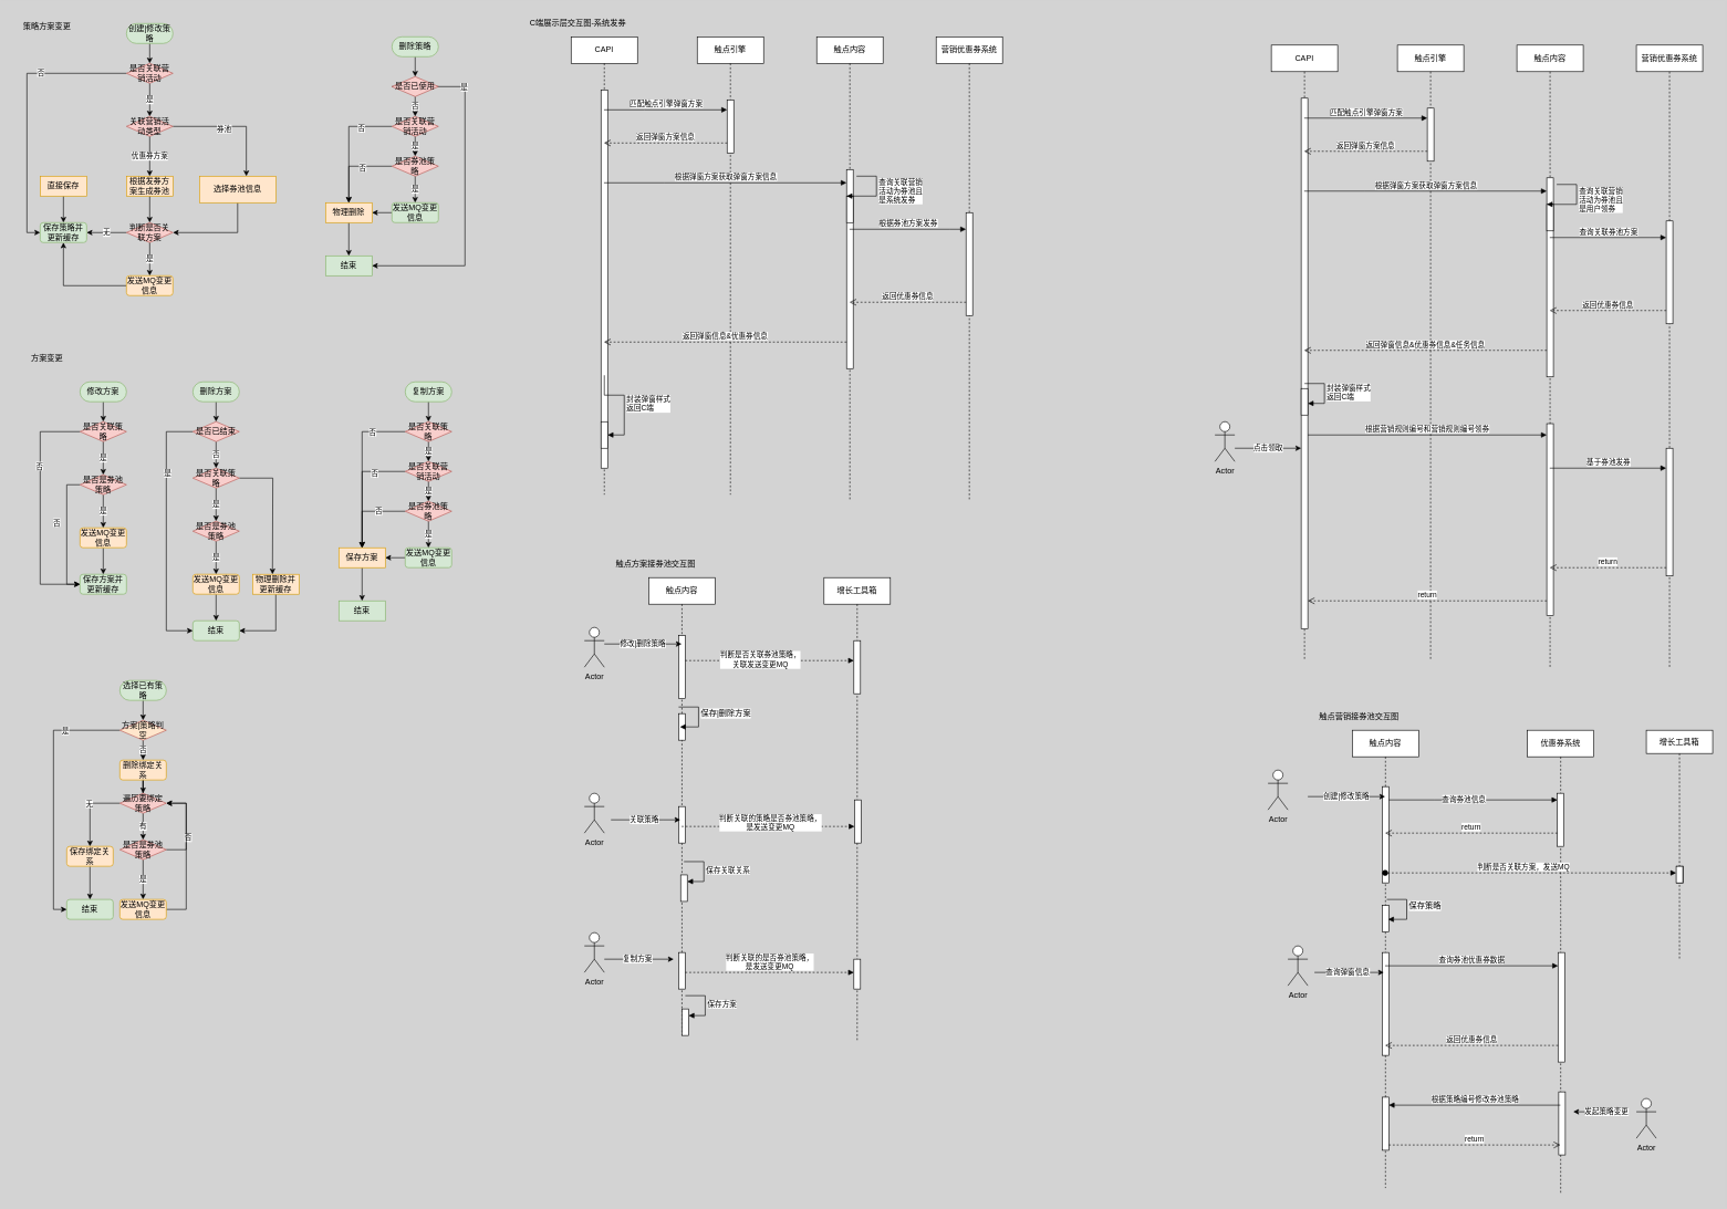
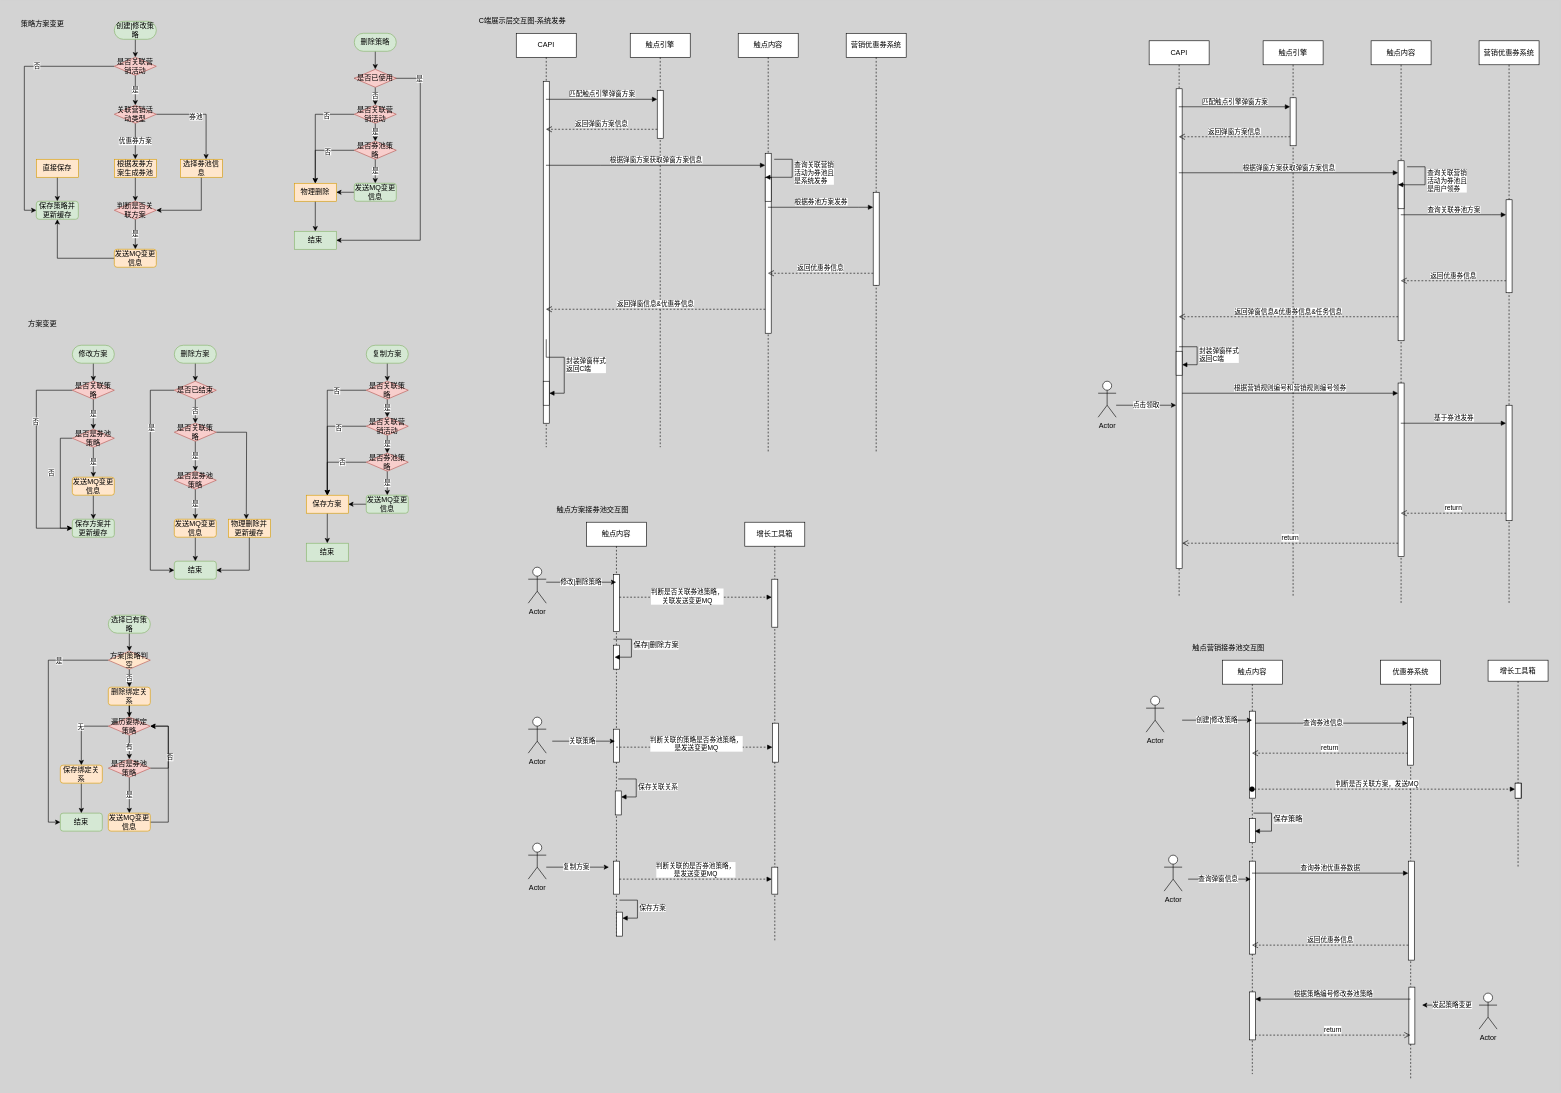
- <mxCell id="20" value="选择券池信息" style="rounded=0;whiteSpace=wrap;html=1;fillColor=#ffe6cc;strokeColor=#d79b00;" parent="1" vertex="1"><mxGeometry x="300" y="265" width="115" height="40" as="geometry" /></mxCell>
+ <mxCell id="20" value="选择券池信息" style="rounded=0;whiteSpace=wrap;html=1;fillColor=#ffe6cc;strokeColor=#d79b00;" parent="1" vertex="1"><mxGeometry x="300" y="265" width="70" height="30" as="geometry" /></mxCell>
- <mxCell id="14" value="无" style="edgeStyle=orthogonalEdgeStyle;rounded=0;orthogonalLoop=1;jettySize=auto;html=1;exitX=0;exitY=0.5;exitDx=0;exitDy=0;entryX=1;entryY=0.5;entryDx=0;entryDy=0;" parent="1" source="16" target="21" edge="1"><mxGeometry relative="1" as="geometry" /></mxCell>
